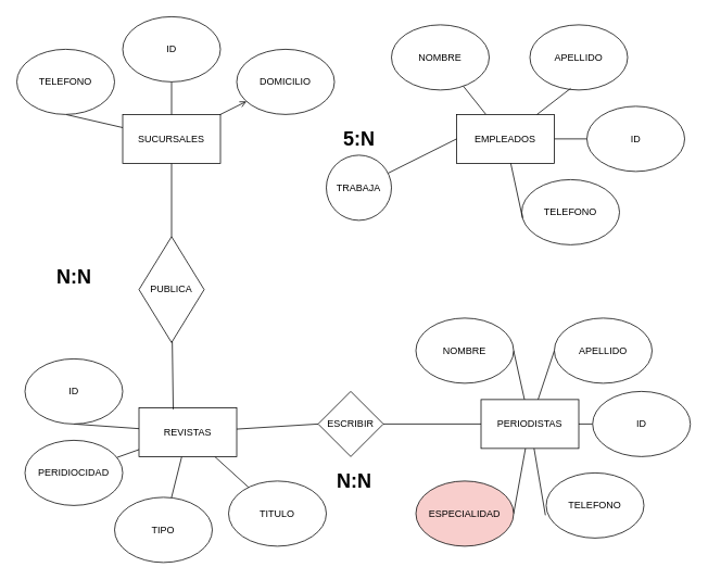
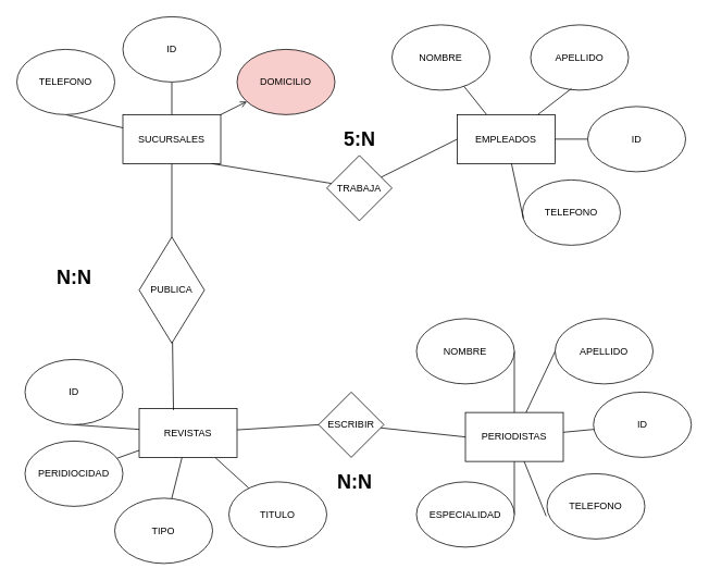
- <mxCell id="6" value="DOMICILIO" style="ellipse;whiteSpace=wrap;html=1;" parent="1" vertex="1"><mxGeometry x="290" y="60" width="120" height="80" as="geometry" /></mxCell>
+ <mxCell id="6" value="DOMICILIO" style="ellipse;whiteSpace=wrap;html=1;fillColor=#f8cecc;" parent="1" vertex="1"><mxGeometry x="290" y="60" width="120" height="80" as="geometry" /></mxCell>
+ <mxCell id="46" style="rounded=0;orthogonalLoop=1;jettySize=auto;html=1;entryX=0.908;entryY=1;entryDx=0;entryDy=0;entryPerimeter=0;endArrow=none;endFill=0;" parent="1" source="45" target="5" edge="1"><mxGeometry relative="1" as="geometry" /></mxCell>
- <mxCell id="45" value="TRABAJA" style="ellipse;whiteSpace=wrap;html=1;" parent="1" vertex="1"><mxGeometry x="400" y="190" width="80" height="80" as="geometry" /></mxCell>
+ <mxCell id="45" value="TRABAJA" style="rhombus;whiteSpace=wrap;html=1;" parent="1" vertex="1"><mxGeometry x="400" y="190" width="80" height="80" as="geometry" /></mxCell>
- <mxCell id="22" value="PERIODISTAS" style="rounded=0;whiteSpace=wrap;html=1;" parent="1" vertex="1"><mxGeometry x="590" y="490" width="120" height="60" as="geometry" /></mxCell>
+ <mxCell id="22" value="PERIODISTAS" style="rounded=0;whiteSpace=wrap;html=1;" parent="1" vertex="1"><mxGeometry x="570" y="505" width="120" height="60" as="geometry" /></mxCell>
- <mxCell id="27" value="ESPECIALIDAD" style="ellipse;whiteSpace=wrap;html=1;fillColor=#f8cecc;" parent="1" vertex="1"><mxGeometry x="510" y="590" width="120" height="80" as="geometry" /></mxCell>
+ <mxCell id="27" value="ESPECIALIDAD" style="ellipse;whiteSpace=wrap;html=1;" parent="1" vertex="1"><mxGeometry x="510" y="590" width="120" height="80" as="geometry" /></mxCell>
